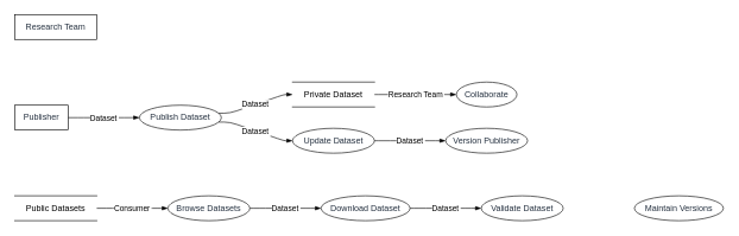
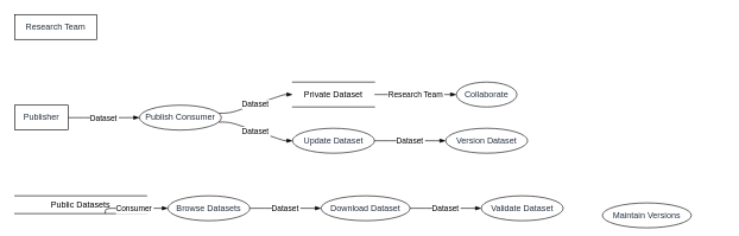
- <mxCell id="3" value="Publish Dataset" style="shape=ellipse;perimeter=ellipsePerimeter;whiteSpace=wrap;html=1;fillColor=#ffffff;strokeColor=#000000;align=center;verticalAlign=middle;fontColor=#232F3E;" vertex="1" parent="1"><mxGeometry x="195" y="147.5" width="115" height="35" as="geometry" /></mxCell>
+ <mxCell id="3" value="Publish Consumer" style="shape=ellipse;perimeter=ellipsePerimeter;whiteSpace=wrap;html=1;fillColor=#ffffff;strokeColor=#000000;align=center;verticalAlign=middle;fontColor=#232F3E;" vertex="1" parent="1"><mxGeometry x="195" y="147.5" width="115" height="35" as="geometry" /></mxCell>
- <mxCell id="12" value="Version Publisher" style="shape=ellipse;perimeter=ellipsePerimeter;whiteSpace=wrap;html=1;fillColor=#ffffff;strokeColor=#000000;align=center;verticalAlign=middle;fontColor=#232F3E;" vertex="1" parent="1"><mxGeometry x="625" y="180" width="115" height="35" as="geometry" /></mxCell>
+ <mxCell id="12" value="Version Dataset" style="shape=ellipse;perimeter=ellipsePerimeter;whiteSpace=wrap;html=1;fillColor=#ffffff;strokeColor=#000000;align=center;verticalAlign=middle;fontColor=#232F3E;" vertex="1" parent="1"><mxGeometry x="625" y="180" width="115" height="35" as="geometry" /></mxCell>
- <mxCell id="7" value="Public Datasets" style="html=1;dashed=0;whiteSpace=wrap;shape=partialRectangle;right=0;left=0;" vertex="1" parent="1"><mxGeometry y="275" width="115" height="35" as="geometry" x="20" /></mxCell>
+ <mxCell id="7" value="Public Datasets" style="html=1;dashed=0;whiteSpace=wrap;shape=partialRectangle;right=0;left=0;" vertex="1" parent="1"><mxGeometry x="20" y="275" width="185" height="25" as="geometry" /></mxCell>
- <mxCell id="13" value="Maintain Versions" style="shape=ellipse;perimeter=ellipsePerimeter;whiteSpace=wrap;html=1;fillColor=#ffffff;strokeColor=#000000;align=center;verticalAlign=middle;fontColor=#232F3E;" vertex="1" parent="1"><mxGeometry x="890" y="275" width="125" height="35" as="geometry" /></mxCell>
+ <mxCell id="13" value="Maintain Versions" style="shape=ellipse;perimeter=ellipsePerimeter;whiteSpace=wrap;html=1;fillColor=#ffffff;strokeColor=#000000;align=center;verticalAlign=middle;fontColor=#232F3E;" vertex="1" parent="1"><mxGeometry x="845" y="285" width="125" height="35" as="geometry" /></mxCell>
